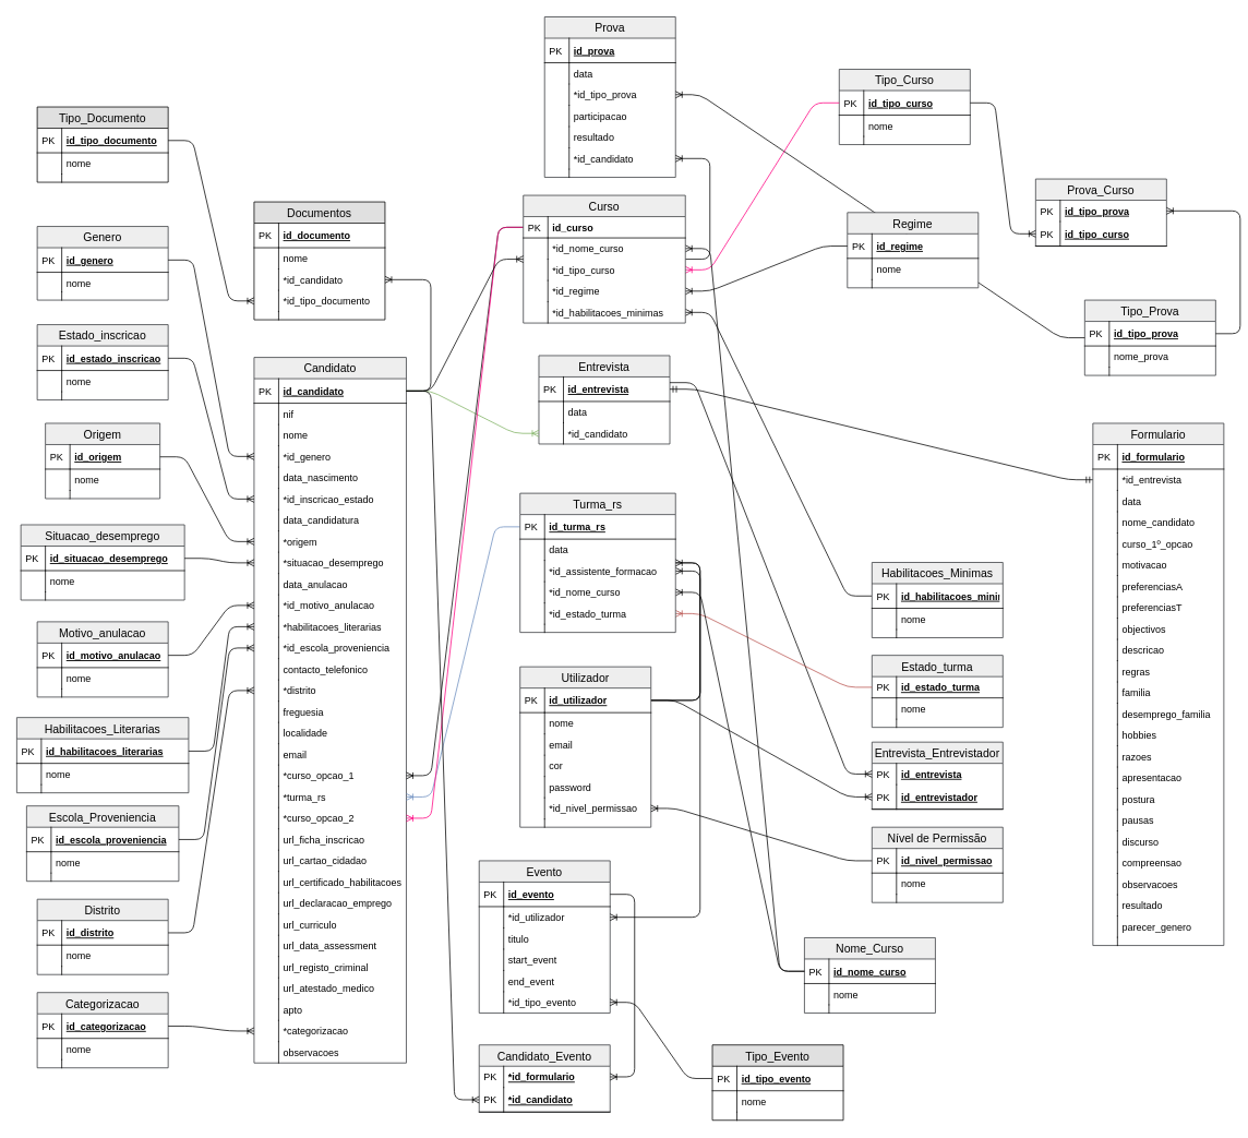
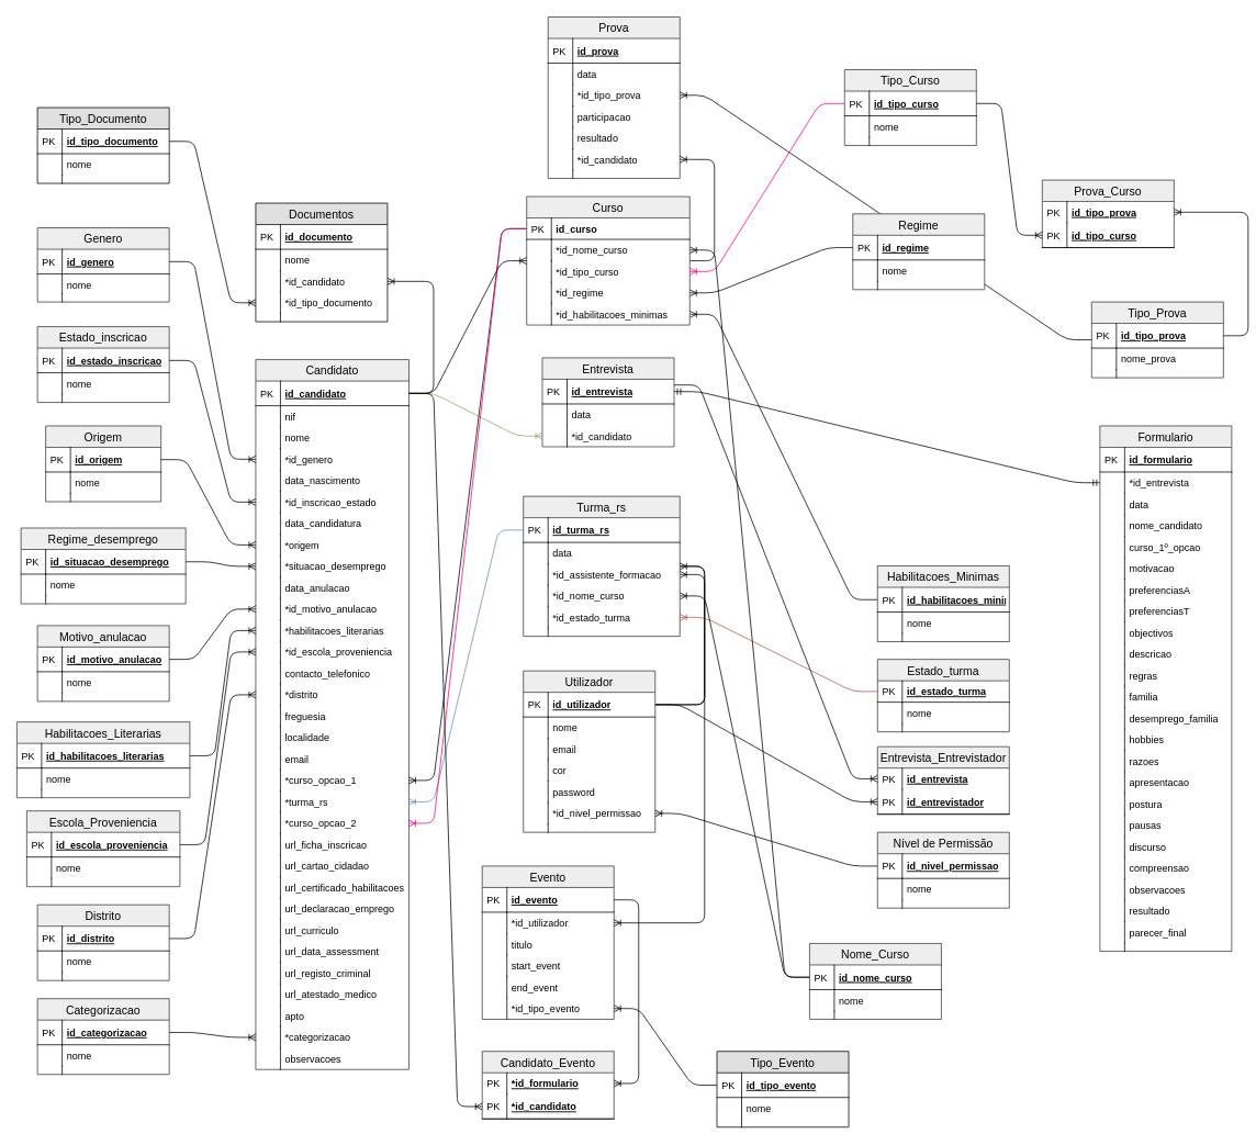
- <mxCell id="99" value="Situacao_desemprego" style="swimlane;fontStyle=0;childLayout=stackLayout;horizontal=1;startSize=26;fillColor=#eeeeee;horizontalStack=0;resizeParent=1;resizeParentMax=0;resizeLast=0;collapsible=1;marginBottom=0;swimlaneFillColor=#ffffff;align=center;fontSize=14;strokeColor=#36393d;" parent="1" vertex="1"><mxGeometry x="25" y="640.5" width="200" height="92" as="geometry" /></mxCell>
+ <mxCell id="99" value="Regime_desemprego" style="swimlane;fontStyle=0;childLayout=stackLayout;horizontal=1;startSize=26;fillColor=#eeeeee;horizontalStack=0;resizeParent=1;resizeParentMax=0;resizeLast=0;collapsible=1;marginBottom=0;swimlaneFillColor=#ffffff;align=center;fontSize=14;strokeColor=#36393d;" parent="1" vertex="1"><mxGeometry x="25" y="640.5" width="200" height="92" as="geometry" /></mxCell>
- <mxCell id="200" value="parecer_genero" style="shape=partialRectangle;top=0;left=0;right=0;bottom=0;align=left;verticalAlign=top;fillColor=none;spacingLeft=34;spacingRight=4;overflow=hidden;rotatable=0;points=[[0,0.5],[1,0.5]];portConstraint=eastwest;dropTarget=0;fontSize=12;" parent="155" vertex="1"><mxGeometry y="602" width="160" height="26" as="geometry" /></mxCell>
+ <mxCell id="200" value="parecer_final" style="shape=partialRectangle;top=0;left=0;right=0;bottom=0;align=left;verticalAlign=top;fillColor=none;spacingLeft=34;spacingRight=4;overflow=hidden;rotatable=0;points=[[0,0.5],[1,0.5]];portConstraint=eastwest;dropTarget=0;fontSize=12;" parent="155" vertex="1"><mxGeometry y="602" width="160" height="26" as="geometry" /></mxCell>
